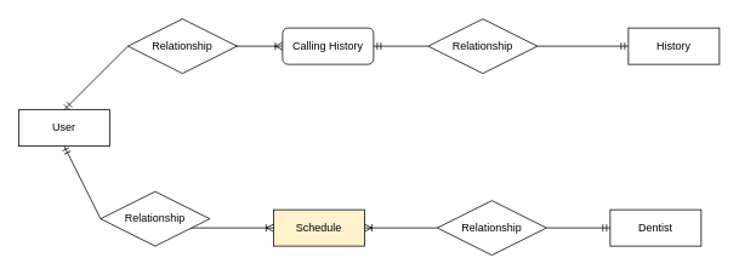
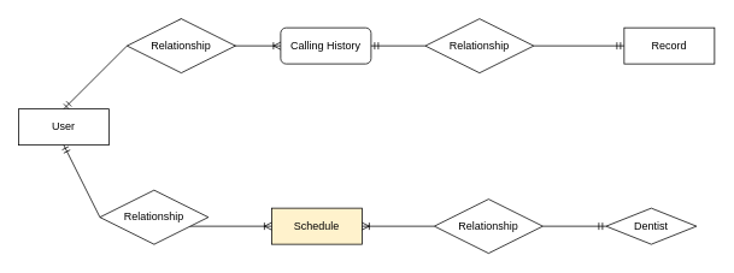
- <mxCell id="4" value="History" style="whiteSpace=wrap;html=1;align=center;" vertex="1" parent="1"><mxGeometry x="690" y="30" width="100" height="40" as="geometry" /></mxCell>
+ <mxCell id="4" value="Record" style="whiteSpace=wrap;html=1;align=center;" vertex="1" parent="1"><mxGeometry x="690" y="30" width="100" height="40" as="geometry" /></mxCell>
- <mxCell id="9" value="Dentist" style="whiteSpace=wrap;html=1;align=center;" vertex="1" parent="1"><mxGeometry x="670" y="230" width="100" height="40" as="geometry" /></mxCell>
+ <mxCell id="9" value="Dentist" style="rhombus;whiteSpace=wrap;html=1;align=center;" vertex="1" parent="1"><mxGeometry x="670" y="230" width="100" height="40" as="geometry" /></mxCell>
